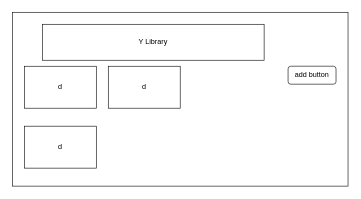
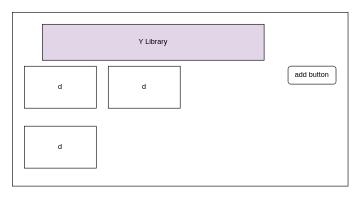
- <mxCell id="3" value="Y Library" style="whiteSpace=wrap;html=1;" parent="1" vertex="1"><mxGeometry x="70" y="40" width="370" height="60" as="geometry" /></mxCell>
+ <mxCell id="3" value="Y Library" style="whiteSpace=wrap;html=1;fillColor=#e1d5e7;" parent="1" vertex="1"><mxGeometry x="70" y="40" width="370" height="60" as="geometry" /></mxCell>
